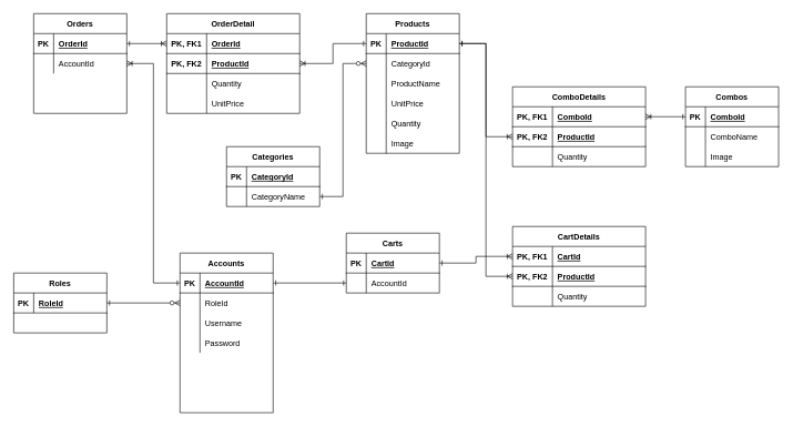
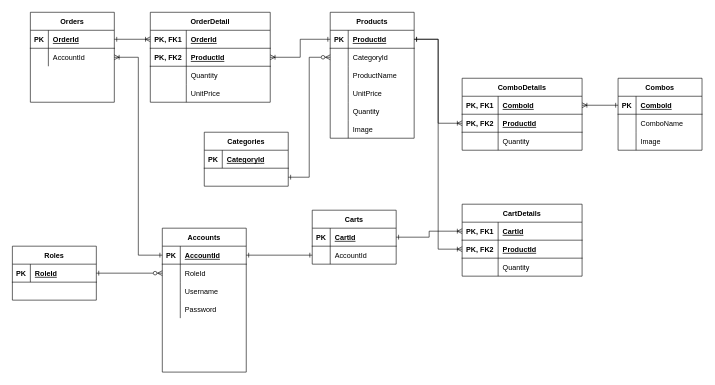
- <mxCell id="71" value="CategoryName" style="shape=partialRectangle;overflow=hidden;connectable=0;fillColor=none;top=0;left=0;bottom=0;right=0;align=left;spacingLeft=6;" parent="69" vertex="1"><mxGeometry x="30" width="110" height="30" as="geometry"><mxRectangle width="110" height="30" as="alternateBounds" /></mxGeometry></mxCell>
